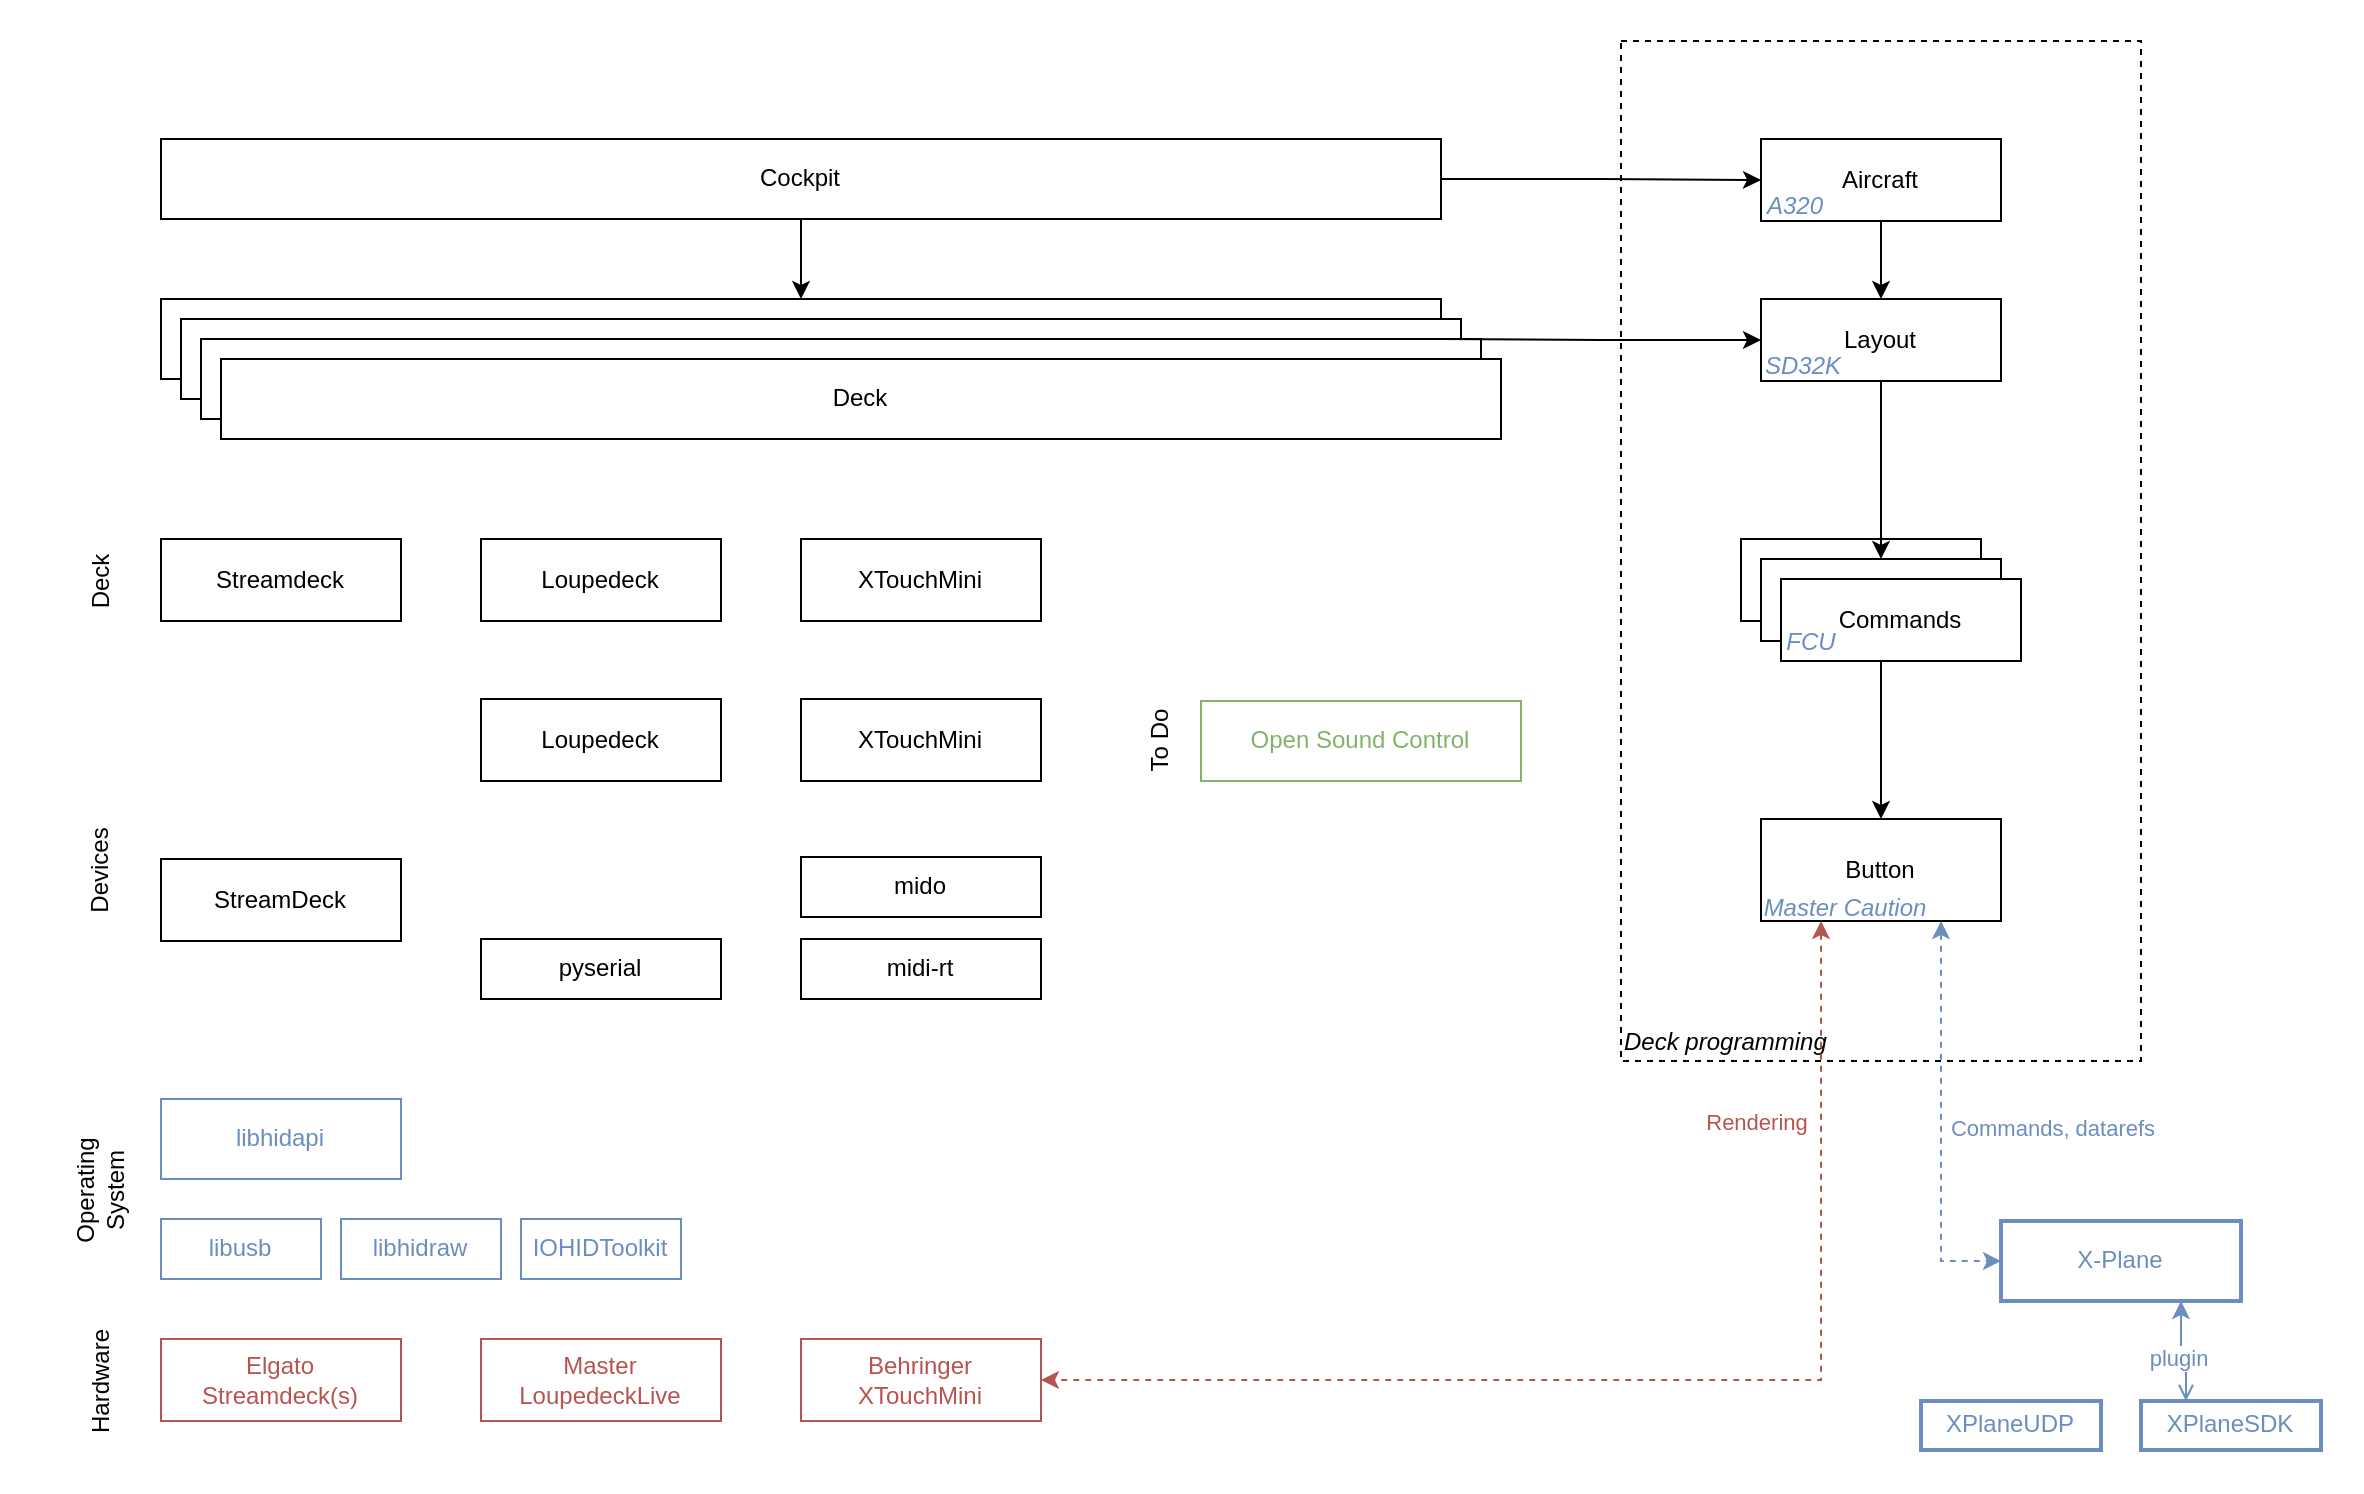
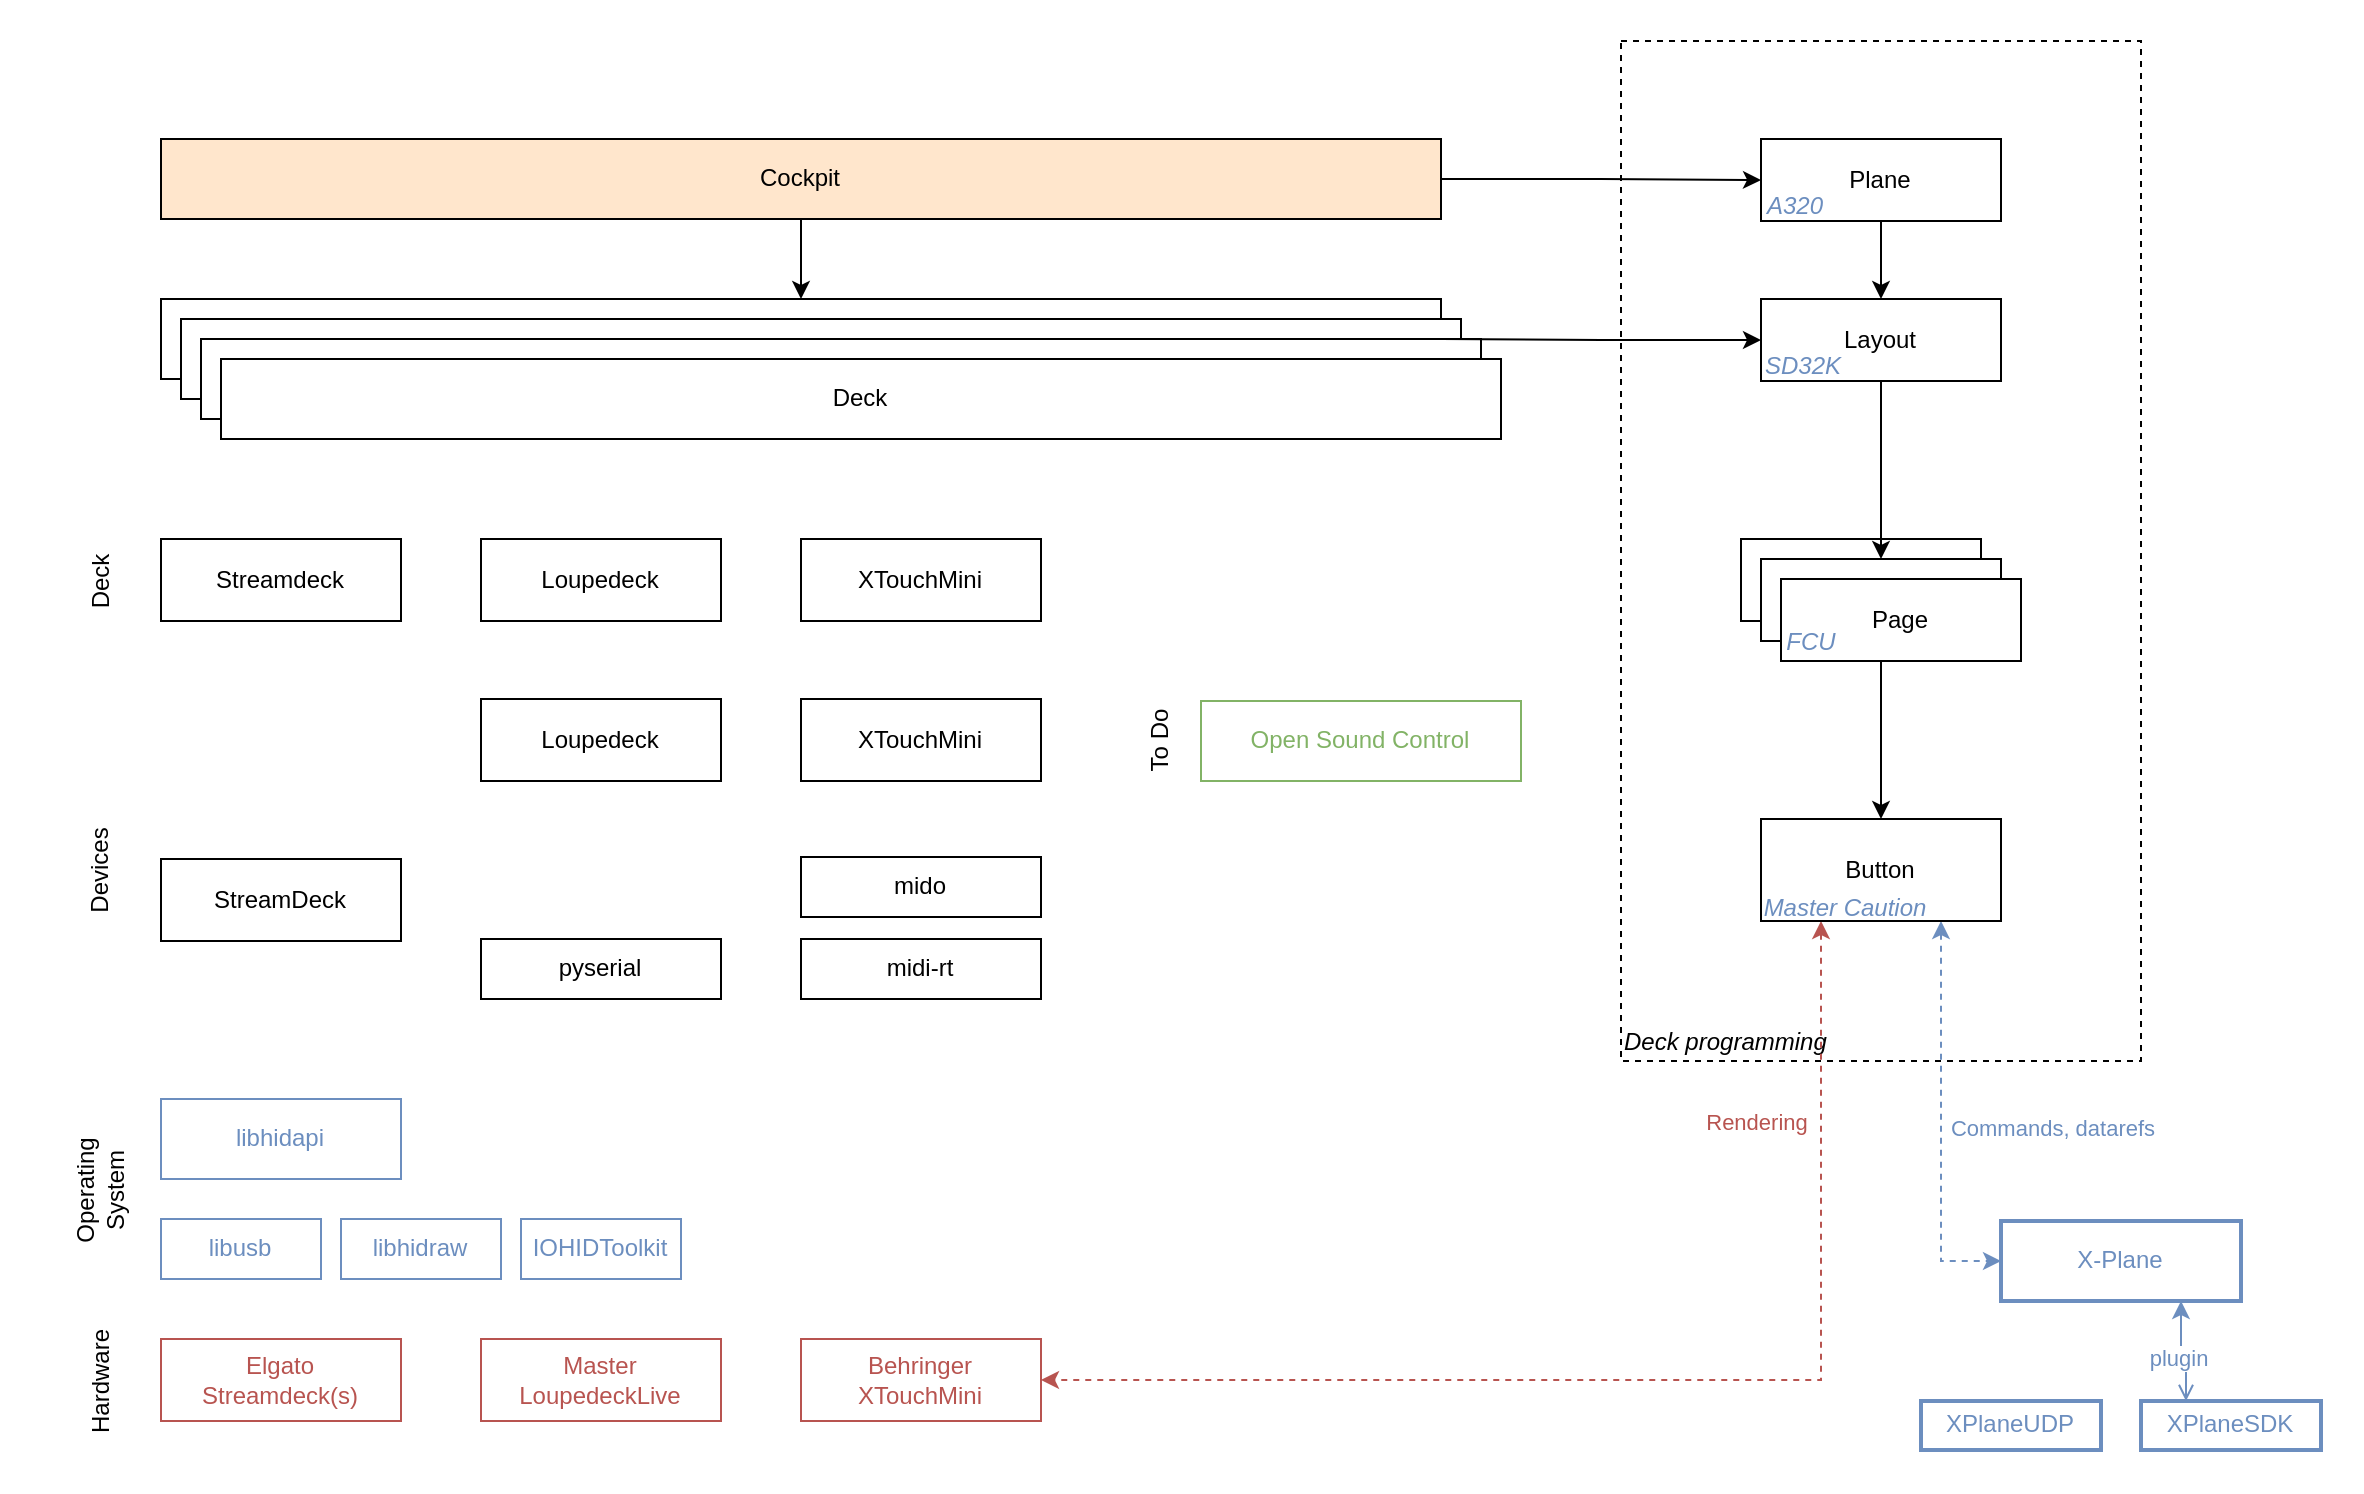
- <mxCell id="37" value="Cockpit" style="rounded=0;whiteSpace=wrap;html=1;" parent="1" vertex="1"><mxGeometry x="80" y="69" width="640" height="40" as="geometry" /></mxCell>
+ <mxCell id="37" value="Cockpit" style="rounded=0;whiteSpace=wrap;html=1;fillColor=#ffe6cc;" parent="1" vertex="1"><mxGeometry x="80" y="69" width="640" height="40" as="geometry" /></mxCell>
- <mxCell id="31" value="Aircraft" style="rounded=0;whiteSpace=wrap;html=1;" parent="1" vertex="1"><mxGeometry x="880" y="69" width="120" height="41" as="geometry" /></mxCell>
+ <mxCell id="31" value="Plane" style="rounded=0;whiteSpace=wrap;html=1;" parent="1" vertex="1"><mxGeometry x="880" y="69" width="120" height="41" as="geometry" /></mxCell>
- <mxCell id="27" value="Commands" style="rounded=0;whiteSpace=wrap;html=1;" parent="1" vertex="1"><mxGeometry x="890" y="289" width="120" height="41" as="geometry" /></mxCell>
+ <mxCell id="27" value="Page" style="rounded=0;whiteSpace=wrap;html=1;" parent="1" vertex="1"><mxGeometry x="890" y="289" width="120" height="41" as="geometry" /></mxCell>
